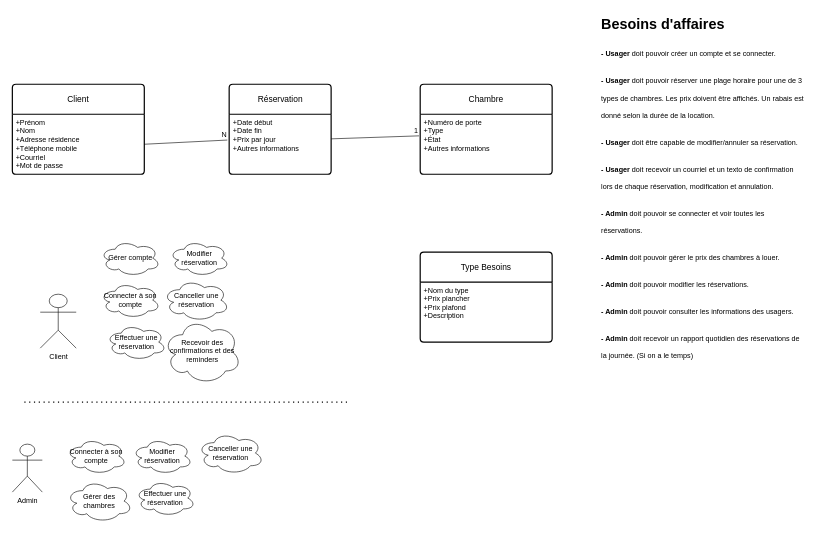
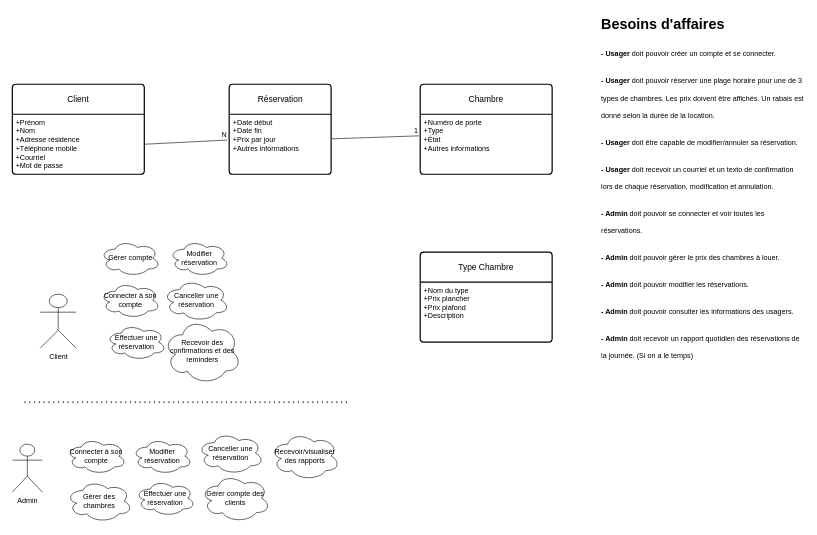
- <mxCell id="6" value="Type Besoins" style="swimlane;childLayout=stackLayout;horizontal=1;startSize=50;horizontalStack=0;rounded=1;fontSize=14;fontStyle=0;strokeWidth=2;resizeParent=0;resizeLast=1;shadow=0;dashed=0;align=center;arcSize=4;whiteSpace=wrap;html=1;" parent="1" vertex="1"><mxGeometry x="700" y="420" width="220" height="150" as="geometry"><mxRectangle x="730" y="480" width="130" height="50" as="alternateBounds" /></mxGeometry></mxCell>
+ <mxCell id="6" value="Type Chambre" style="swimlane;childLayout=stackLayout;horizontal=1;startSize=50;horizontalStack=0;rounded=1;fontSize=14;fontStyle=0;strokeWidth=2;resizeParent=0;resizeLast=1;shadow=0;dashed=0;align=center;arcSize=4;whiteSpace=wrap;html=1;" parent="1" vertex="1"><mxGeometry x="700" y="420" width="220" height="150" as="geometry"><mxRectangle x="730" y="480" width="130" height="50" as="alternateBounds" /></mxGeometry></mxCell>
+ <mxCell id="27" value="Recevoir/visualiser des rapports" style="ellipse;shape=cloud;whiteSpace=wrap;html=1;align=center;" parent="1" vertex="1"><mxGeometry x="450" y="720" width="116" height="80" as="geometry" /></mxCell>
+ <mxCell id="26" value="Gérer compte des clients" style="ellipse;shape=cloud;whiteSpace=wrap;html=1;align=center;" parent="1" vertex="1"><mxGeometry x="334" y="790" width="116" height="80" as="geometry" /></mxCell>
